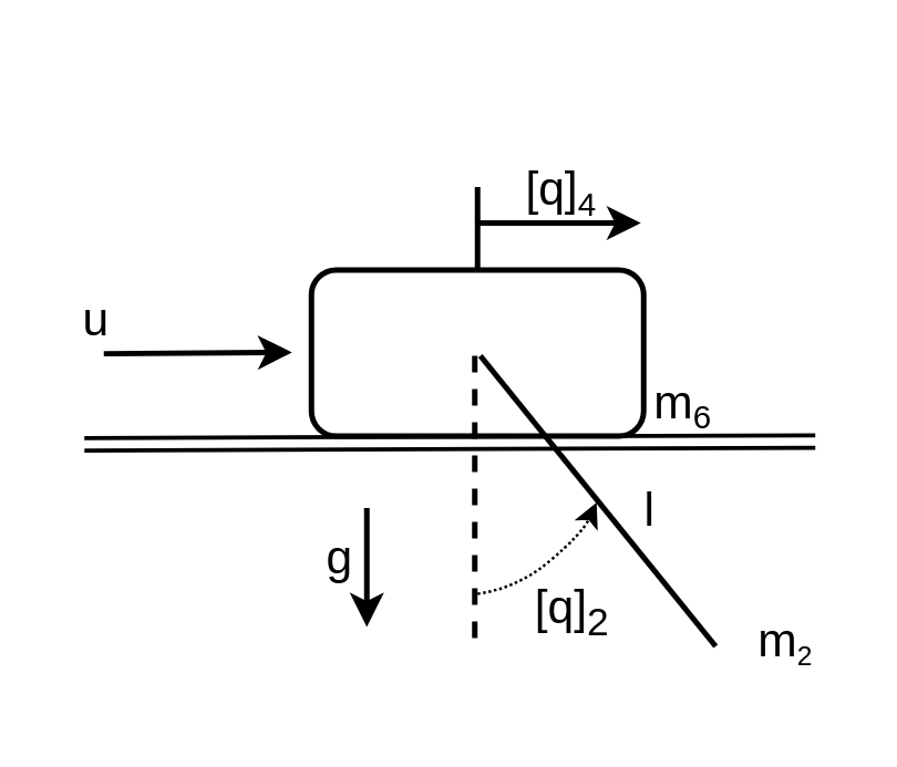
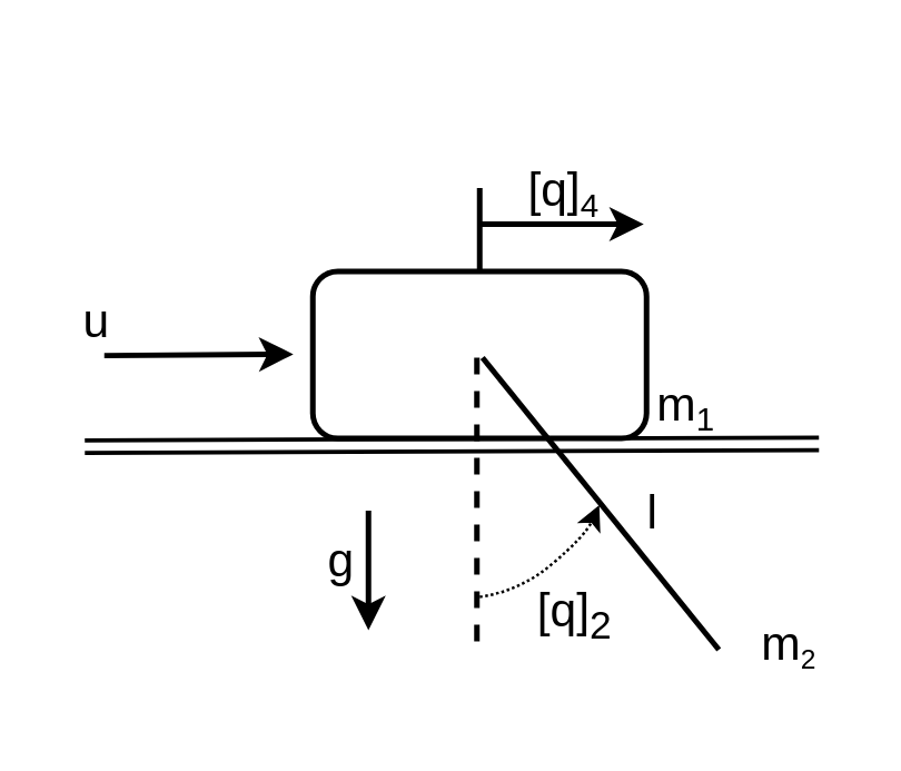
- <mxCell id="15" value="&lt;font style=&quot;font-size: 17px;&quot;&gt;m&lt;/font&gt;&lt;font style=&quot;font-size: 14.167px;&quot;&gt;&lt;sub&gt;6&lt;/sub&gt;&lt;/font&gt;" style="text;html=1;align=center;verticalAlign=middle;resizable=0;points=[];autosize=1;strokeColor=none;fillColor=none;fontSize=50;" vertex="1" parent="1"><mxGeometry x="226" y="97" width="39" height="72" as="geometry" /></mxCell>
+ <mxCell id="15" value="&lt;font style=&quot;font-size: 17px;&quot;&gt;m&lt;/font&gt;&lt;font style=&quot;font-size: 14.167px;&quot;&gt;&lt;sub&gt;1&lt;/sub&gt;&lt;/font&gt;" style="text;html=1;align=center;verticalAlign=middle;resizable=0;points=[];autosize=1;strokeColor=none;fillColor=none;fontSize=50;" vertex="1" parent="1"><mxGeometry x="226" y="97" width="39" height="72" as="geometry" /></mxCell>
